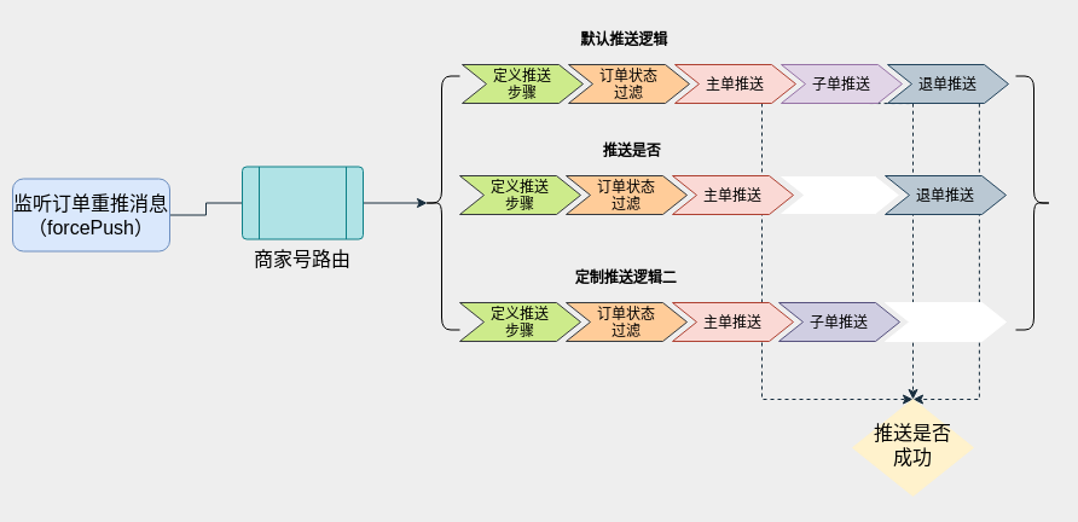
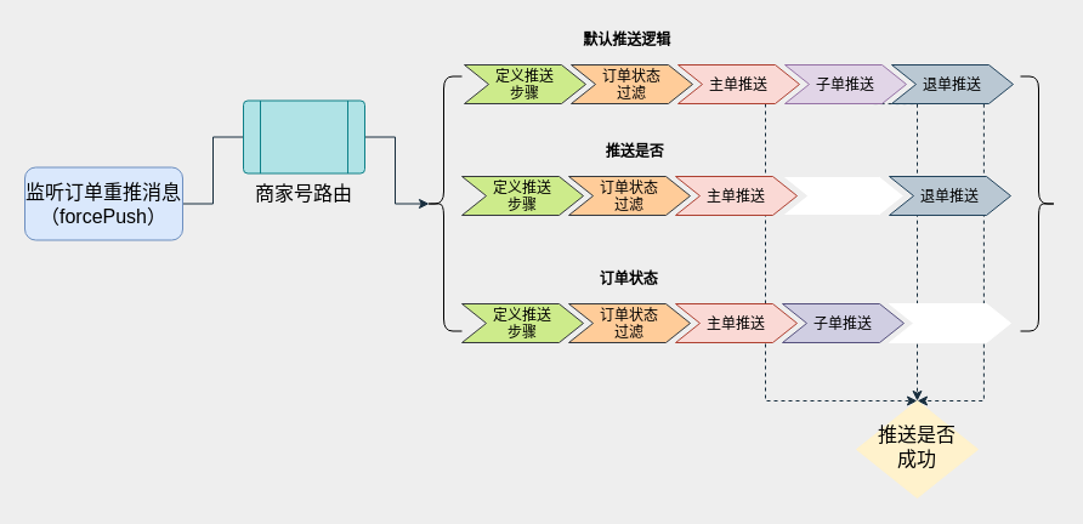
- <mxCell id="27" value="&lt;span style=&quot;font-size: 16px&quot;&gt;商家号路由&lt;/span&gt;" style="verticalLabelPosition=bottom;verticalAlign=top;html=1;shape=process;whiteSpace=wrap;rounded=1;size=0.14;arcSize=6;sketch=0;fontSize=12;strokeColor=#0e8088;fillColor=#b0e3e6;" vertex="1" parent="1"><mxGeometry x="200" y="137.5" width="100" height="60" as="geometry" /></mxCell>
+ <mxCell id="27" value="&lt;span style=&quot;font-size: 16px&quot;&gt;商家号路由&lt;/span&gt;" style="verticalLabelPosition=bottom;verticalAlign=top;html=1;shape=process;whiteSpace=wrap;rounded=1;size=0.14;arcSize=6;sketch=0;fontSize=12;strokeColor=#0e8088;fillColor=#b0e3e6;" vertex="1" parent="1"><mxGeometry x="200" y="82.5" width="100" height="60" as="geometry" /></mxCell>
- <mxCell id="25" value="监听订单重推消息&lt;br&gt;（forcePush）" style="rounded=1;whiteSpace=wrap;html=1;fontSize=16;glass=0;strokeWidth=1;shadow=0;fillColor=#dae8fc;strokeColor=#6c8ebf;" vertex="1" parent="1"><mxGeometry x="10" y="147.5" width="130" height="60" as="geometry" /></mxCell>
+ <mxCell id="25" value="监听订单重推消息&lt;br&gt;（forcePush）" style="rounded=1;whiteSpace=wrap;html=1;fontSize=16;glass=0;strokeWidth=1;shadow=0;fillColor=#dae8fc;strokeColor=#6c8ebf;" vertex="1" parent="1"><mxGeometry x="20" y="137.5" width="130" height="60" as="geometry" /></mxCell>
- <mxCell id="12" value="定制推送逻辑二                                                     " style="swimlane;childLayout=stackLayout;horizontal=1;fillColor=none;horizontalStack=1;resizeParent=1;resizeParentMax=0;resizeLast=0;collapsible=0;strokeColor=none;stackBorder=10;stackSpacing=-12;resizable=1;align=center;points=[];fontColor=#000000;rounded=0;sketch=0;fontSize=12;startSize=23;" vertex="1" parent="1"><mxGeometry x="370" y="217" width="472" height="75" as="geometry" /></mxCell>
+ <mxCell id="12" value="订单状态                                                     " style="swimlane;childLayout=stackLayout;horizontal=1;fillColor=none;horizontalStack=1;resizeParent=1;resizeParentMax=0;resizeLast=0;collapsible=0;strokeColor=none;stackBorder=10;stackSpacing=-12;resizable=1;align=center;points=[];fontColor=#000000;rounded=0;sketch=0;fontSize=12;startSize=23;" vertex="1" parent="1"><mxGeometry x="370" y="217" width="472" height="75" as="geometry" /></mxCell>
